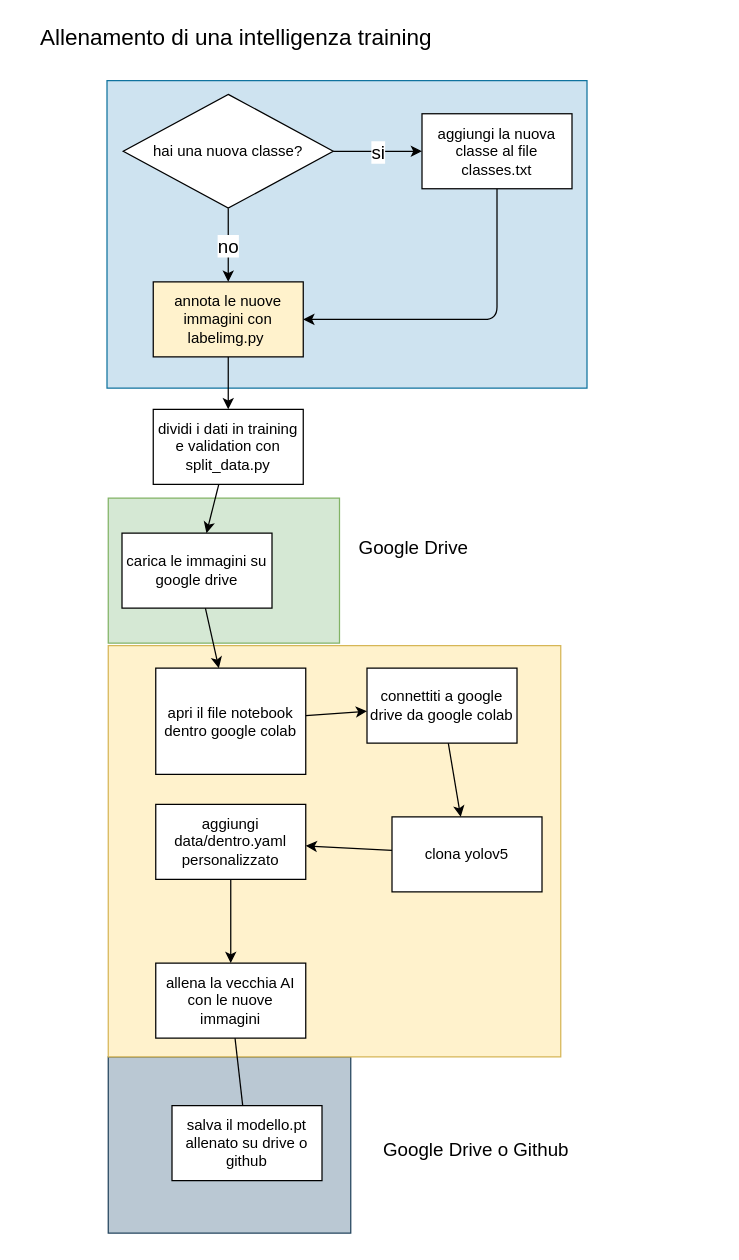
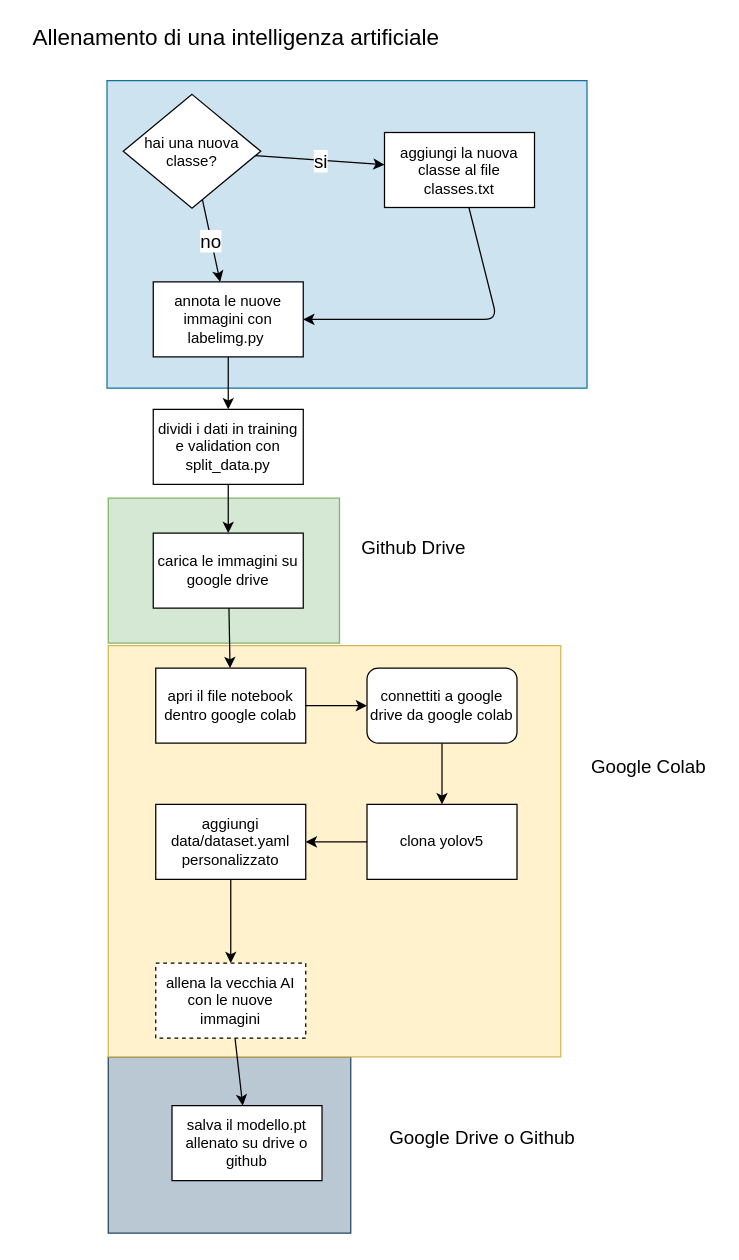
- <mxCell id="6" value="&lt;font style=&quot;font-size: 18px&quot;&gt;Allenamento di una intelligenza training&lt;/font&gt;" style="text;html=1;align=center;verticalAlign=middle;resizable=0;points=[];autosize=1;strokeColor=none;fillColor=none;" vertex="1" parent="1"><mxGeometry x="20" y="20" width="335" height="20" as="geometry" /></mxCell>
+ <mxCell id="6" value="&lt;font style=&quot;font-size: 18px&quot;&gt;Allenamento di una intelligenza artificiale&lt;/font&gt;" style="text;html=1;align=center;verticalAlign=middle;resizable=0;points=[];autosize=1;strokeColor=none;fillColor=none;" vertex="1" parent="1"><mxGeometry x="20" y="20" width="335" height="20" as="geometry" /></mxCell>
- <mxCell id="9" value="hai una nuova classe?" style="rhombus;whiteSpace=wrap;html=1;" vertex="1" parent="1"><mxGeometry x="98" y="75" width="168" height="91" as="geometry" /></mxCell>
+ <mxCell id="9" value="hai una nuova classe?" style="rhombus;whiteSpace=wrap;html=1;" vertex="1" parent="1"><mxGeometry x="98" y="75" width="110" height="91" as="geometry" /></mxCell>
- <mxCell id="11" value="aggiungi la nuova classe al file classes.txt" style="whiteSpace=wrap;html=1;" vertex="1" parent="1"><mxGeometry x="337" y="90.5" width="120" height="60" as="geometry" /></mxCell>
+ <mxCell id="11" value="aggiungi la nuova classe al file classes.txt" style="whiteSpace=wrap;html=1;" vertex="1" parent="1"><mxGeometry x="307" y="105.5" width="120" height="60" as="geometry" /></mxCell>
- <mxCell id="13" value="annota le nuove immagini con labelimg.py&amp;nbsp;" style="whiteSpace=wrap;html=1;fillColor=#fff2cc;" vertex="1" parent="1"><mxGeometry x="122" y="225" width="120" height="60" as="geometry" /></mxCell>
+ <mxCell id="13" value="annota le nuove immagini con labelimg.py&amp;nbsp;" style="whiteSpace=wrap;html=1;" vertex="1" parent="1"><mxGeometry x="122" y="225" width="120" height="60" as="geometry" /></mxCell>
- <mxCell id="29" value="Google Drive" style="text;html=1;align=center;verticalAlign=middle;resizable=0;points=[];autosize=1;strokeColor=none;fillColor=none;fontSize=15;" vertex="1" parent="1"><mxGeometry x="281" y="426" width="98" height="22" as="geometry" /></mxCell>
+ <mxCell id="29" value="Github Drive" style="text;html=1;align=center;verticalAlign=middle;resizable=0;points=[];autosize=1;strokeColor=none;fillColor=none;fontSize=15;" vertex="1" parent="1"><mxGeometry x="281" y="426" width="98" height="22" as="geometry" /></mxCell>
- <mxCell id="17" value="carica le immagini su google drive" style="whiteSpace=wrap;html=1;" vertex="1" parent="1"><mxGeometry x="97" y="426" width="120" height="60" as="geometry" /></mxCell>
+ <mxCell id="17" value="carica le immagini su google drive" style="whiteSpace=wrap;html=1;" vertex="1" parent="1"><mxGeometry x="122" y="426" width="120" height="60" as="geometry" /></mxCell>
- <mxCell id="21" value="connettiti a google drive da google colab" style="whiteSpace=wrap;html=1;" vertex="1" parent="1"><mxGeometry x="293" y="534" width="120" height="60" as="geometry" /></mxCell>
+ <mxCell id="21" value="connettiti a google drive da google colab" style="whiteSpace=wrap;html=1;rounded=1;" vertex="1" parent="1"><mxGeometry x="293" y="534" width="120" height="60" as="geometry" /></mxCell>
- <mxCell id="19" value="apri il file notebook dentro google colab" style="whiteSpace=wrap;html=1;" vertex="1" parent="1"><mxGeometry x="124" y="534" width="120" height="85" as="geometry" /></mxCell>
+ <mxCell id="19" value="apri il file notebook dentro google colab" style="whiteSpace=wrap;html=1;" vertex="1" parent="1"><mxGeometry x="124" y="534" width="120" height="60" as="geometry" /></mxCell>
+ <mxCell id="30" value="Google Colab" style="text;html=1;align=center;verticalAlign=middle;resizable=0;points=[];autosize=1;strokeColor=none;fillColor=none;fontSize=15;" vertex="1" parent="1"><mxGeometry x="467" y="601" width="102" height="22" as="geometry" /></mxCell>
- <mxCell id="27" value="aggiungi data/dentro.yaml personalizzato" style="whiteSpace=wrap;html=1;" vertex="1" parent="1"><mxGeometry x="124" y="643" width="120" height="60" as="geometry" /></mxCell>
+ <mxCell id="27" value="aggiungi data/dataset.yaml personalizzato" style="whiteSpace=wrap;html=1;" vertex="1" parent="1"><mxGeometry x="124" y="643" width="120" height="60" as="geometry" /></mxCell>
- <mxCell id="25" value="clona yolov5" style="whiteSpace=wrap;html=1;" vertex="1" parent="1"><mxGeometry x="313" y="653" width="120" height="60" as="geometry" /></mxCell>
+ <mxCell id="25" value="clona yolov5" style="whiteSpace=wrap;html=1;" vertex="1" parent="1"><mxGeometry x="293" y="643" width="120" height="60" as="geometry" /></mxCell>
- <mxCell id="23" value="allena la vecchia AI con le nuove immagini" style="whiteSpace=wrap;html=1;" vertex="1" parent="1"><mxGeometry x="124" y="770" width="120" height="60" as="geometry" /></mxCell>
+ <mxCell id="23" value="allena la vecchia AI con le nuove immagini" style="whiteSpace=wrap;html=1;dashed=1;" vertex="1" parent="1"><mxGeometry x="124" y="770" width="120" height="60" as="geometry" /></mxCell>
- <mxCell id="22" value="" style="edgeStyle=none;html=1;fontSize=18;endArrow=none;" edge="1" parent="1" source="23" target="28"><mxGeometry relative="1" as="geometry" /></mxCell>
+ <mxCell id="22" value="" style="edgeStyle=none;html=1;fontSize=18;" edge="1" parent="1" source="23" target="28"><mxGeometry relative="1" as="geometry" /></mxCell>
- <mxCell id="31" value="Google Drive o Github" style="text;html=1;align=center;verticalAlign=middle;resizable=0;points=[];autosize=1;strokeColor=none;fillColor=none;fontSize=15;" vertex="1" parent="1"><mxGeometry x="301" y="908" width="158" height="22" as="geometry" /></mxCell>
+ <mxCell id="31" value="Google Drive o Github" style="text;html=1;align=center;verticalAlign=middle;resizable=0;points=[];autosize=1;strokeColor=none;fillColor=none;fontSize=15;" vertex="1" parent="1"><mxGeometry x="306" y="898" width="158" height="22" as="geometry" /></mxCell>
